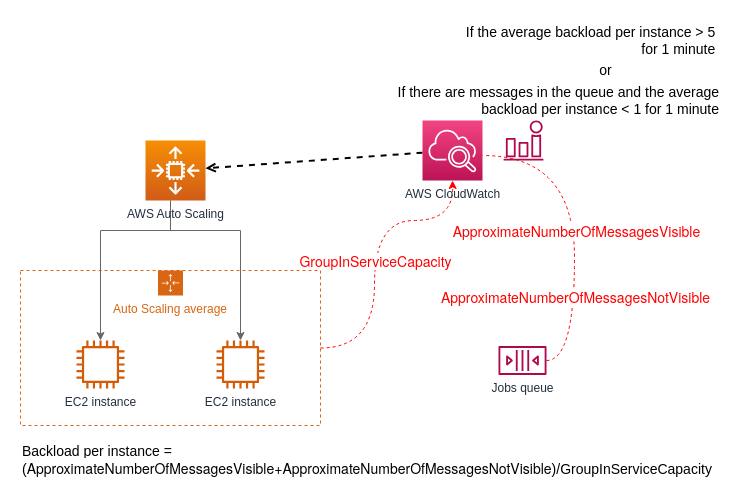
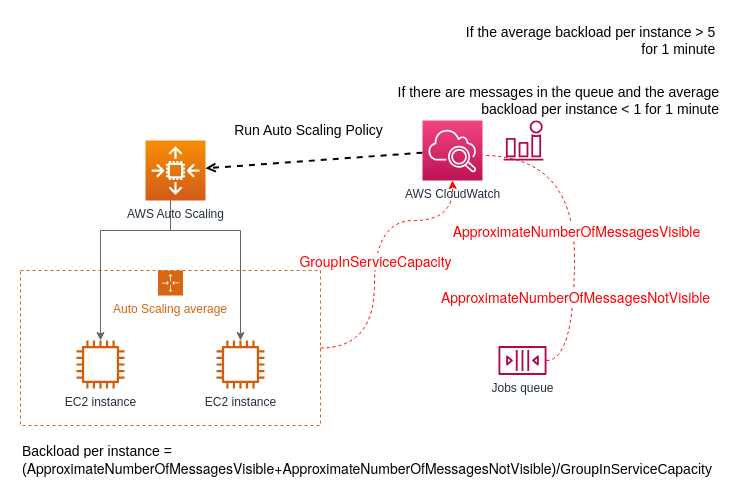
- <mxCell id="21" value="or" style="text;html=1;align=center;verticalAlign=middle;resizable=0;points=[];autosize=1;strokeColor=none;fillColor=none;fontSize=14;fontColor=#000000;" parent="1" vertex="1"><mxGeometry x="590" y="60" width="30" height="20" as="geometry" /></mxCell>
+ <mxCell id="17" value="&lt;font style=&quot;font-size: 14px&quot; color=&quot;#000000&quot;&gt;Run Auto Scaling Policy&lt;/font&gt;" style="text;html=1;align=center;verticalAlign=middle;resizable=0;points=[];autosize=1;strokeColor=none;fillColor=none;fontColor=#FF0000;" parent="1" vertex="1"><mxGeometry x="228" y="120" width="160" height="20" as="geometry" /></mxCell>
